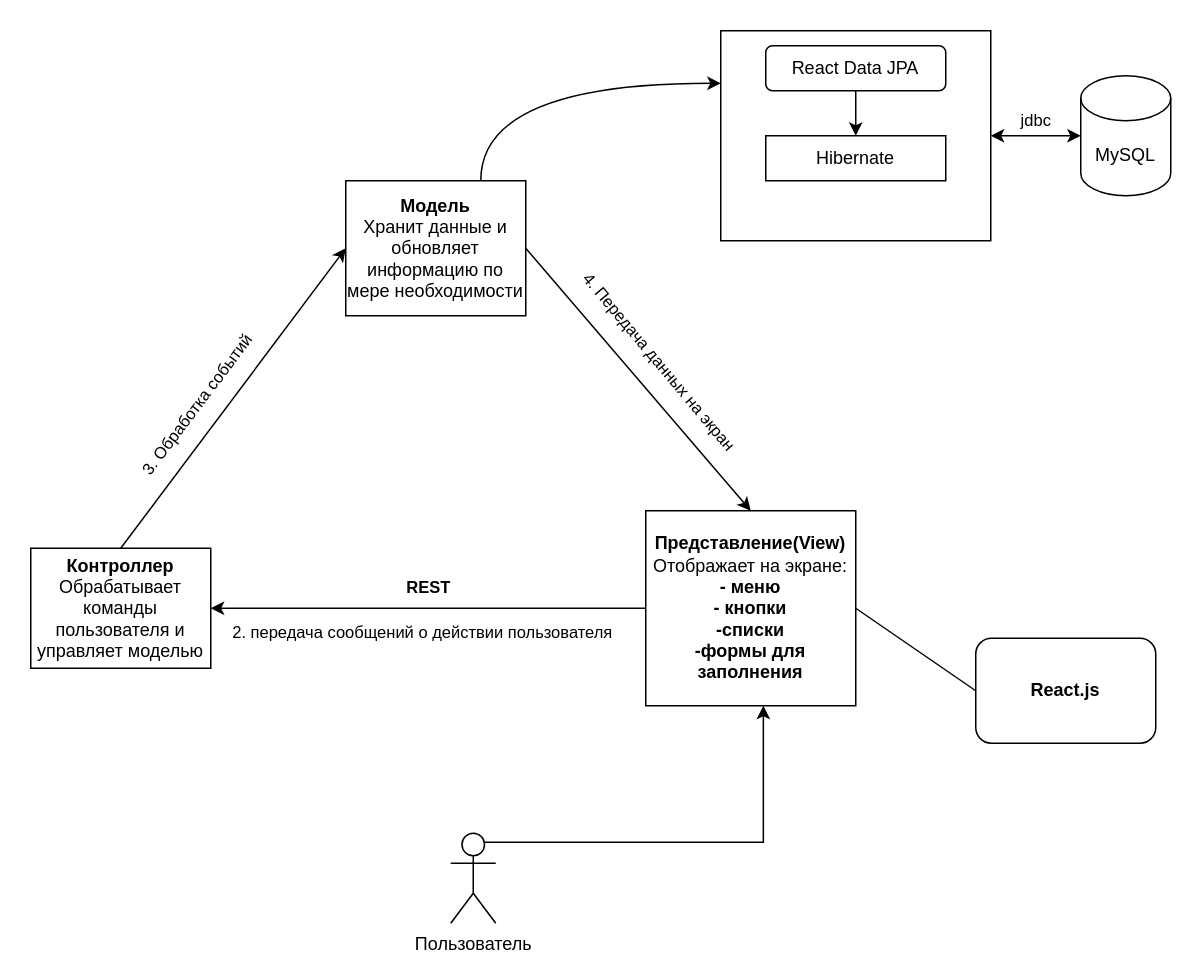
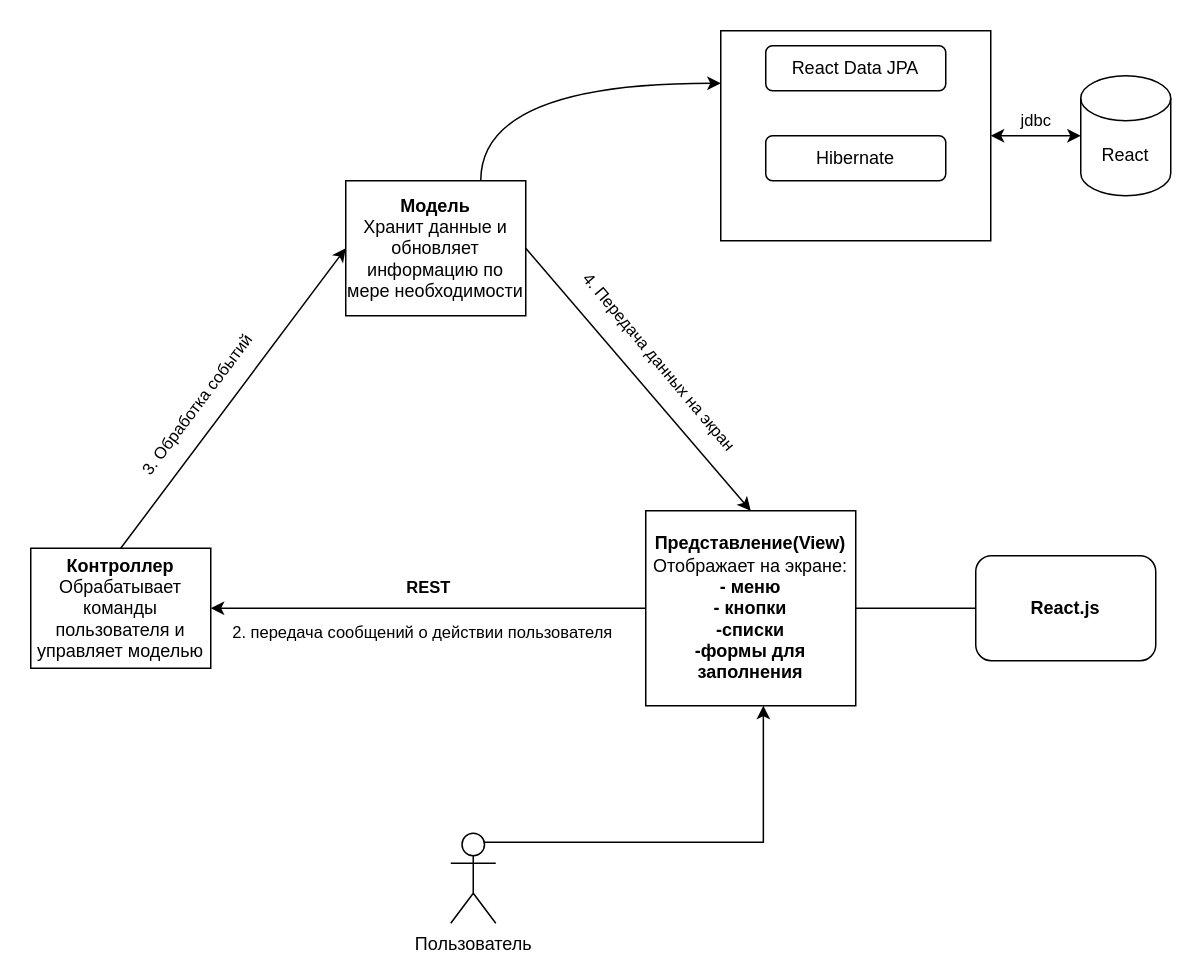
- <mxCell id="19" value="" style="endArrow=classic;html=1;rounded=0;exitX=0.5;exitY=1;exitDx=0;exitDy=0;" edge="1" parent="1" source="17" target="18"><mxGeometry width="50" height="50" relative="1" as="geometry"><mxPoint x="450" y="250" as="sourcePoint" /><mxPoint x="500" y="200" as="targetPoint" /></mxGeometry></mxCell>
- <mxCell id="21" value="MySQL" style="shape=cylinder3;whiteSpace=wrap;html=1;boundedLbl=1;backgroundOutline=1;size=15;" vertex="1" parent="1"><mxGeometry x="720" y="50" width="60" height="80" as="geometry" /></mxCell>
+ <mxCell id="21" value="React" style="shape=cylinder3;whiteSpace=wrap;html=1;boundedLbl=1;backgroundOutline=1;size=15;" vertex="1" parent="1"><mxGeometry x="720" y="50" width="60" height="80" as="geometry" /></mxCell>
- <mxCell id="18" value="&lt;span&gt;Hibernate&lt;/span&gt;" style="whiteSpace=wrap;html=1;rounded=0;" vertex="1" parent="1"><mxGeometry x="510" y="90" width="120" height="30" as="geometry" /></mxCell>
+ <mxCell id="18" value="&lt;span&gt;Hibernate&lt;/span&gt;" style="rounded=1;whiteSpace=wrap;html=1;" vertex="1" parent="1"><mxGeometry x="510" y="90" width="120" height="30" as="geometry" /></mxCell>
- <mxCell id="5" value="&lt;b&gt;React.js&lt;/b&gt;" style="rounded=1;whiteSpace=wrap;html=1;" vertex="1" parent="1"><mxGeometry x="650" y="425" width="120" height="70" as="geometry" /></mxCell>
+ <mxCell id="5" value="&lt;b&gt;React.js&lt;/b&gt;" style="rounded=1;whiteSpace=wrap;html=1;" vertex="1" parent="1"><mxGeometry x="650" y="370" width="120" height="70" as="geometry" /></mxCell>
